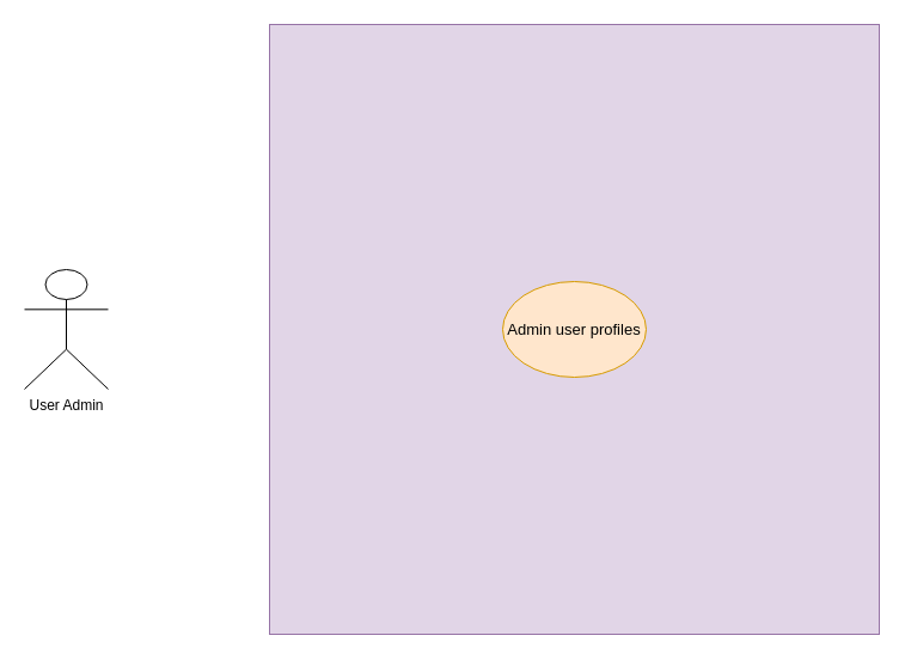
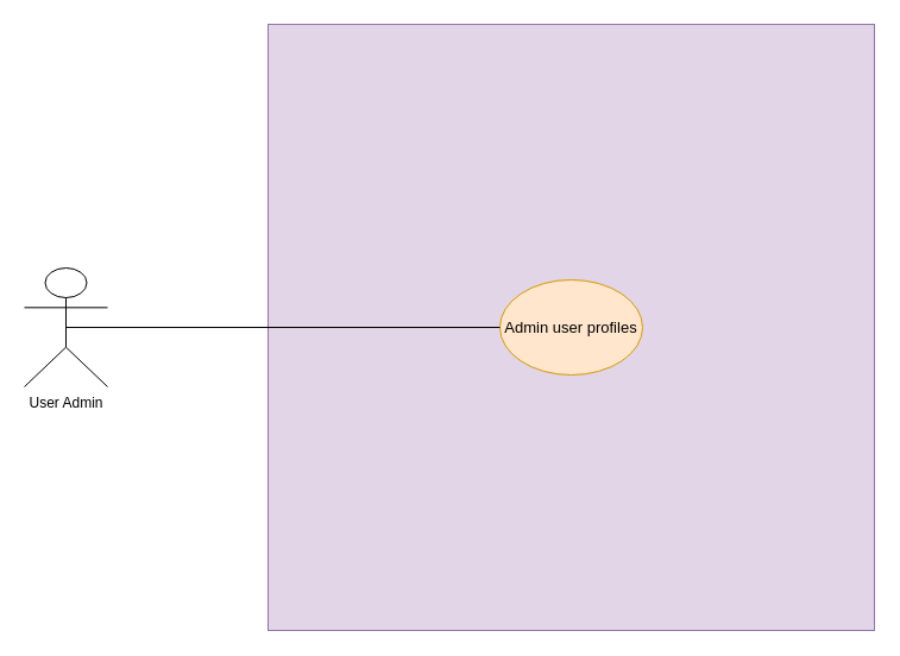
+ <mxCell id="5" value="" style="endArrow=none;html=1;rounded=0;fontSize=15;entryX=0;entryY=0.5;entryDx=0;entryDy=0;exitX=0.5;exitY=0.5;exitDx=0;exitDy=0;exitPerimeter=0;" edge="1" parent="1" source="2" target="4"><mxGeometry width="50" height="50" relative="1" as="geometry"><mxPoint x="88.43" y="313.8" as="sourcePoint" /><mxPoint x="467.574" y="143.284" as="targetPoint" /></mxGeometry></mxCell>
